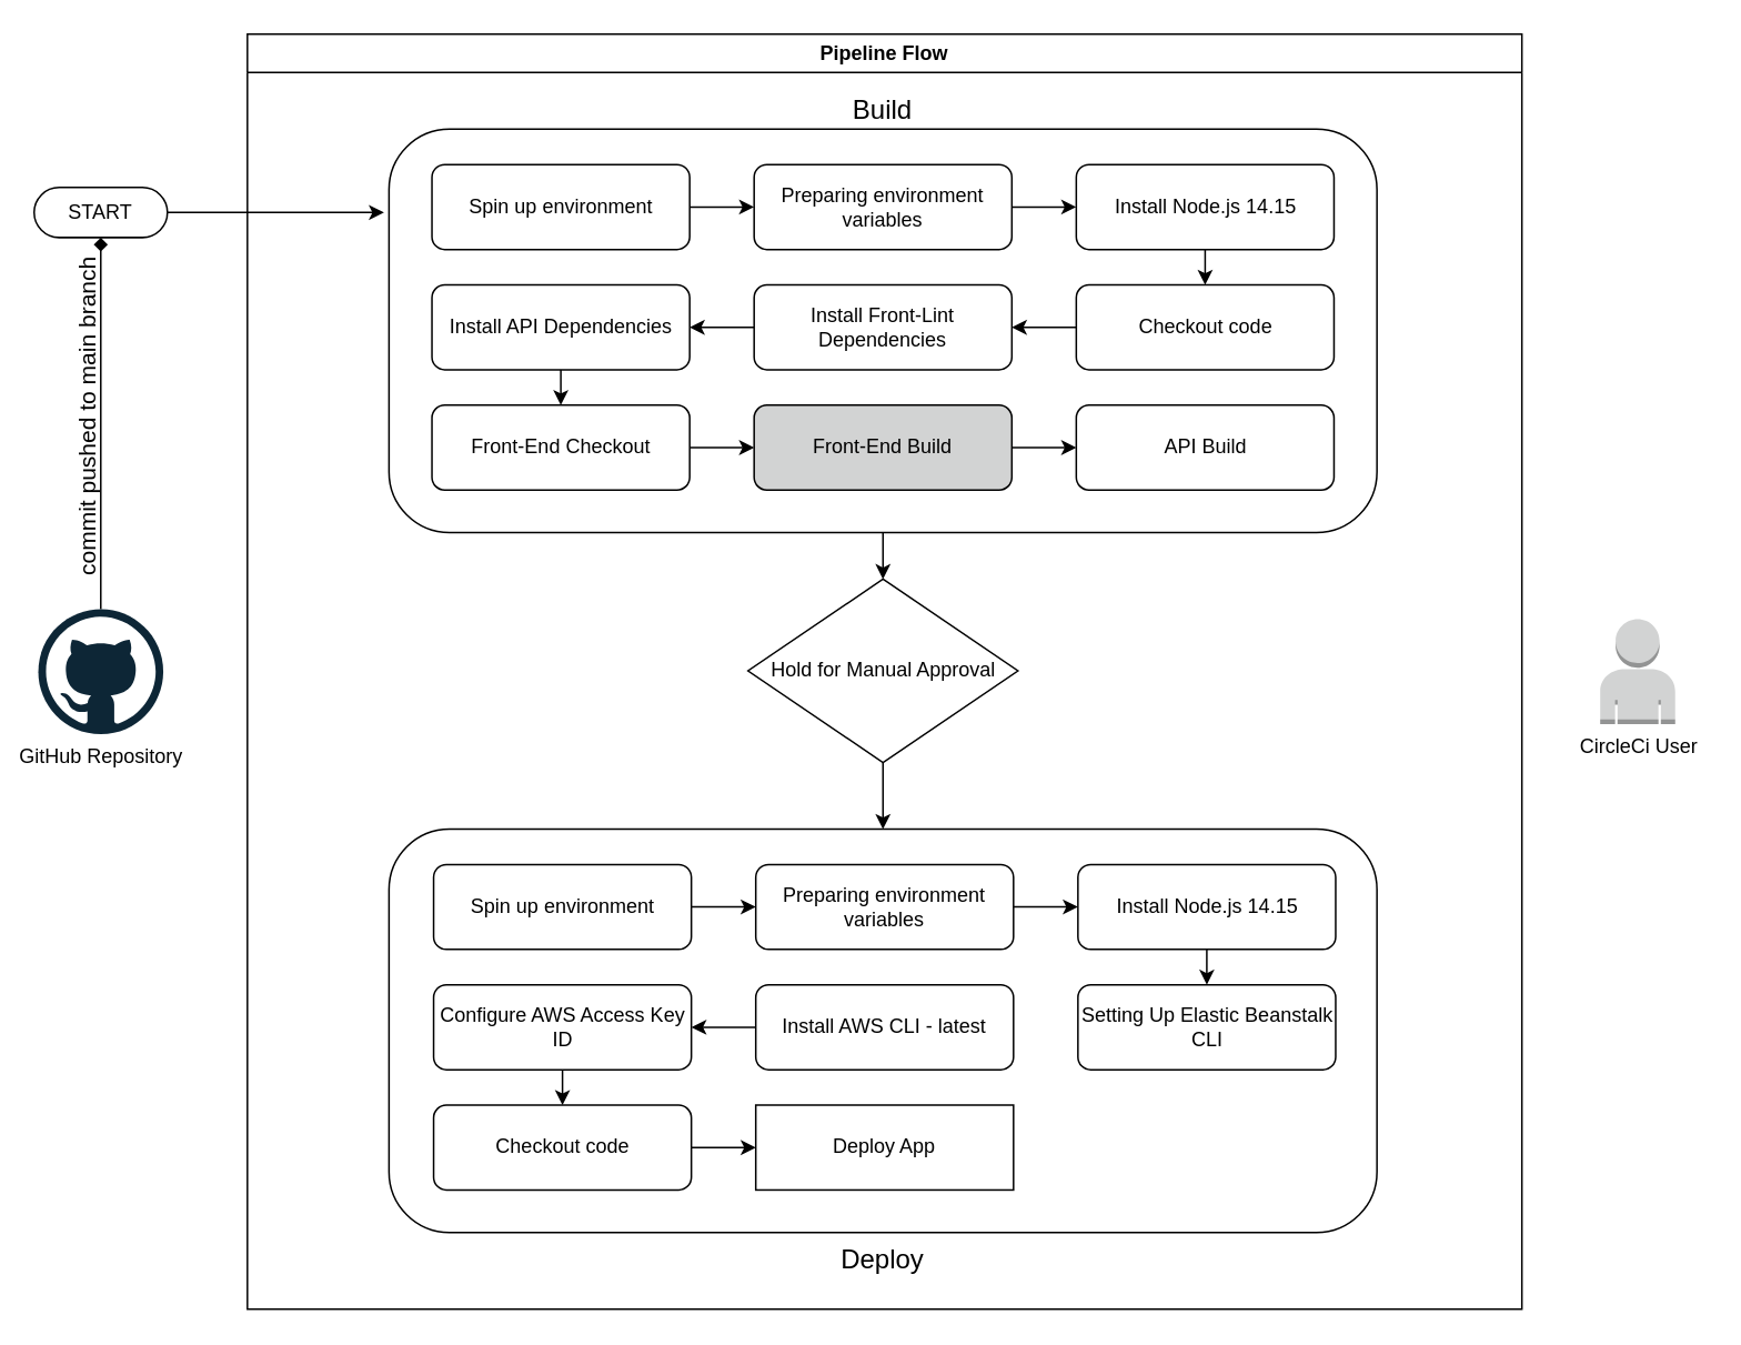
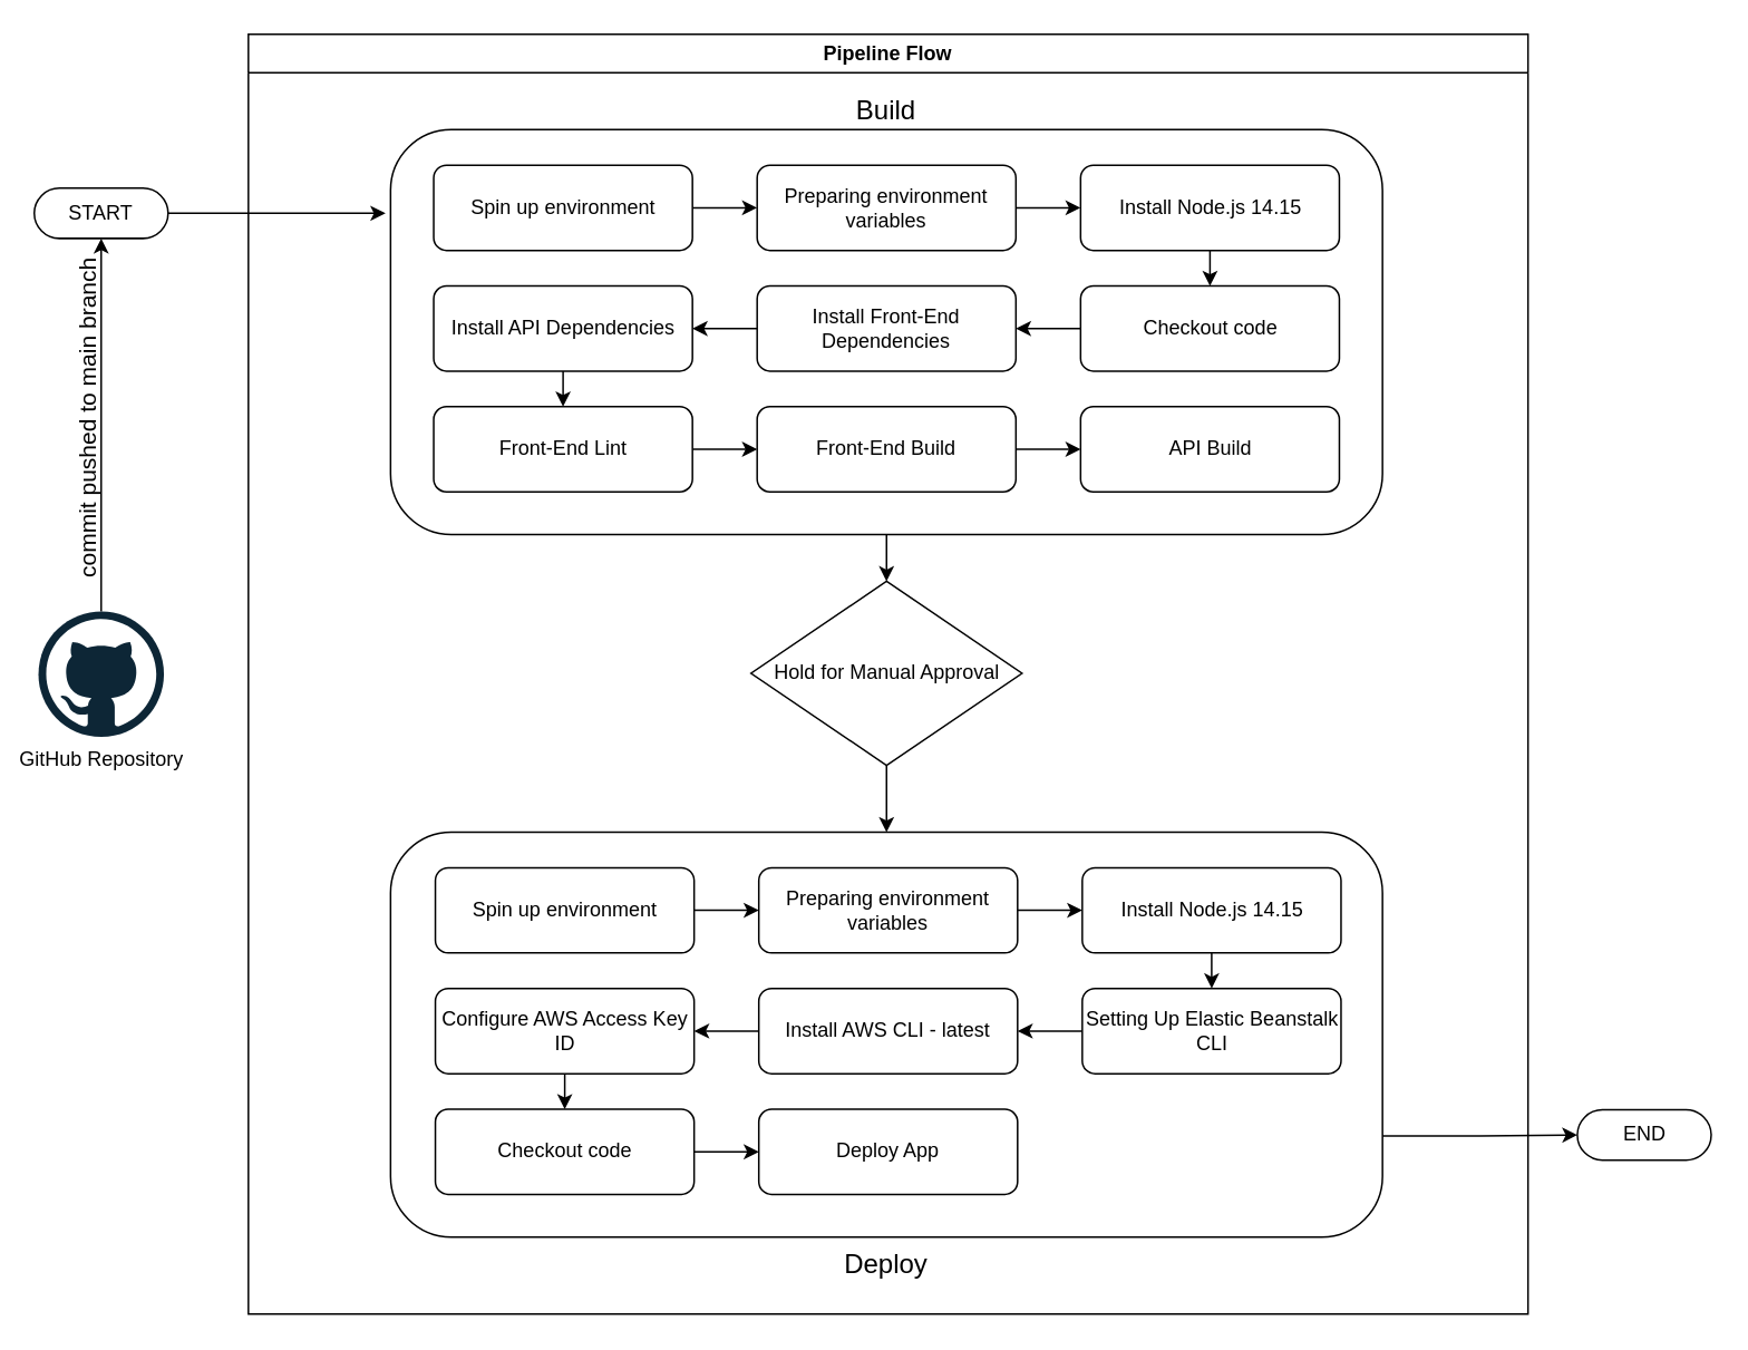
- <mxCell id="42" value="commit pushed to main branch" style="edgeStyle=orthogonalEdgeStyle;rounded=0;orthogonalLoop=1;jettySize=auto;html=1;entryX=0.5;entryY=0.5;entryDx=0;entryDy=15;entryPerimeter=0;horizontal=0;labelPosition=center;verticalLabelPosition=top;align=center;verticalAlign=bottom;labelBackgroundColor=none;fontSize=14;endArrow=diamond;" parent="1" source="43" target="47" edge="1"><mxGeometry x="0.002" relative="1" as="geometry"><mxPoint x="60" y="157" as="targetPoint" /><mxPoint as="offset" /></mxGeometry></mxCell>
+ <mxCell id="42" value="commit pushed to main branch" style="edgeStyle=orthogonalEdgeStyle;rounded=0;orthogonalLoop=1;jettySize=auto;html=1;entryX=0.5;entryY=0.5;entryDx=0;entryDy=15;entryPerimeter=0;horizontal=0;labelPosition=center;verticalLabelPosition=top;align=center;verticalAlign=bottom;labelBackgroundColor=none;fontSize=14;" parent="1" source="43" target="47" edge="1"><mxGeometry x="0.002" relative="1" as="geometry"><mxPoint x="60" y="157" as="targetPoint" /><mxPoint as="offset" /></mxGeometry></mxCell>
- <mxCell id="15" value="Install Front-Lint Dependencies" style="rounded=1;whiteSpace=wrap;html=1;" parent="7" vertex="1"><mxGeometry x="193.37" y="72.175" width="154.696" height="50.947" as="geometry" /></mxCell>
+ <mxCell id="15" value="Install Front-End Dependencies" style="rounded=1;whiteSpace=wrap;html=1;" parent="7" vertex="1"><mxGeometry x="193.37" y="72.175" width="154.696" height="50.947" as="geometry" /></mxCell>
- <mxCell id="23" value="Front-End Checkout" style="rounded=1;whiteSpace=wrap;html=1;" parent="7" vertex="1"><mxGeometry y="144.351" width="154.696" height="50.947" as="geometry" /></mxCell>
+ <mxCell id="23" value="Front-End Lint" style="rounded=1;whiteSpace=wrap;html=1;" parent="7" vertex="1"><mxGeometry y="144.351" width="154.696" height="50.947" as="geometry" /></mxCell>
- <mxCell id="21" value="Front-End Build" style="rounded=1;whiteSpace=wrap;html=1;fillColor=#d2d3d3;" parent="7" vertex="1"><mxGeometry x="193.37" y="144.351" width="154.696" height="50.947" as="geometry" /></mxCell>
+ <mxCell id="21" value="Front-End Build" style="rounded=1;whiteSpace=wrap;html=1;" parent="7" vertex="1"><mxGeometry x="193.37" y="144.351" width="154.696" height="50.947" as="geometry" /></mxCell>
- <mxCell id="45" value="CircleCi User" style="outlineConnect=0;dashed=0;verticalLabelPosition=bottom;verticalAlign=top;align=center;html=1;shape=mxgraph.aws3.user;fillColor=#D2D3D3;gradientColor=none;" parent="1" vertex="1"><mxGeometry x="960" y="371" width="45" height="63" as="geometry" /></mxCell>
+ <mxCell id="34" value="" style="edgeStyle=orthogonalEdgeStyle;rounded=0;orthogonalLoop=1;jettySize=auto;html=1;exitX=0;exitY=0.5;exitDx=0;exitDy=0;entryX=1;entryY=0.5;entryDx=0;entryDy=0;" parent="2" source="35" target="33" edge="1"><mxGeometry relative="1" as="geometry" /></mxCell>
+ <mxCell id="46" value="END" style="html=1;dashed=0;whiteSpace=wrap;shape=mxgraph.dfd.start" parent="1" vertex="1"><mxGeometry x="942.5" y="663" width="80" height="30" as="geometry" /></mxCell>
+ <mxCell id="48" value="" style="edgeStyle=orthogonalEdgeStyle;rounded=0;orthogonalLoop=1;jettySize=auto;html=1;exitX=1;exitY=0.75;exitDx=0;exitDy=0;entryX=0;entryY=0.5;entryDx=0;entryDy=0;entryPerimeter=0;" parent="1" source="25" target="46" edge="1"><mxGeometry relative="1" as="geometry"><mxPoint x="930" y="678.118" as="targetPoint" /></mxGeometry></mxCell>
- <mxCell id="37" value="Deploy App" style="whiteSpace=wrap;html=1;container=0;rounded=0;" parent="2" vertex="1"><mxGeometry x="305.152" y="642.579" width="154.696" height="50.947" as="geometry" /></mxCell>
+ <mxCell id="37" value="Deploy App" style="rounded=1;whiteSpace=wrap;html=1;container=0;" parent="2" vertex="1"><mxGeometry x="305.152" y="642.579" width="154.696" height="50.947" as="geometry" /></mxCell>
